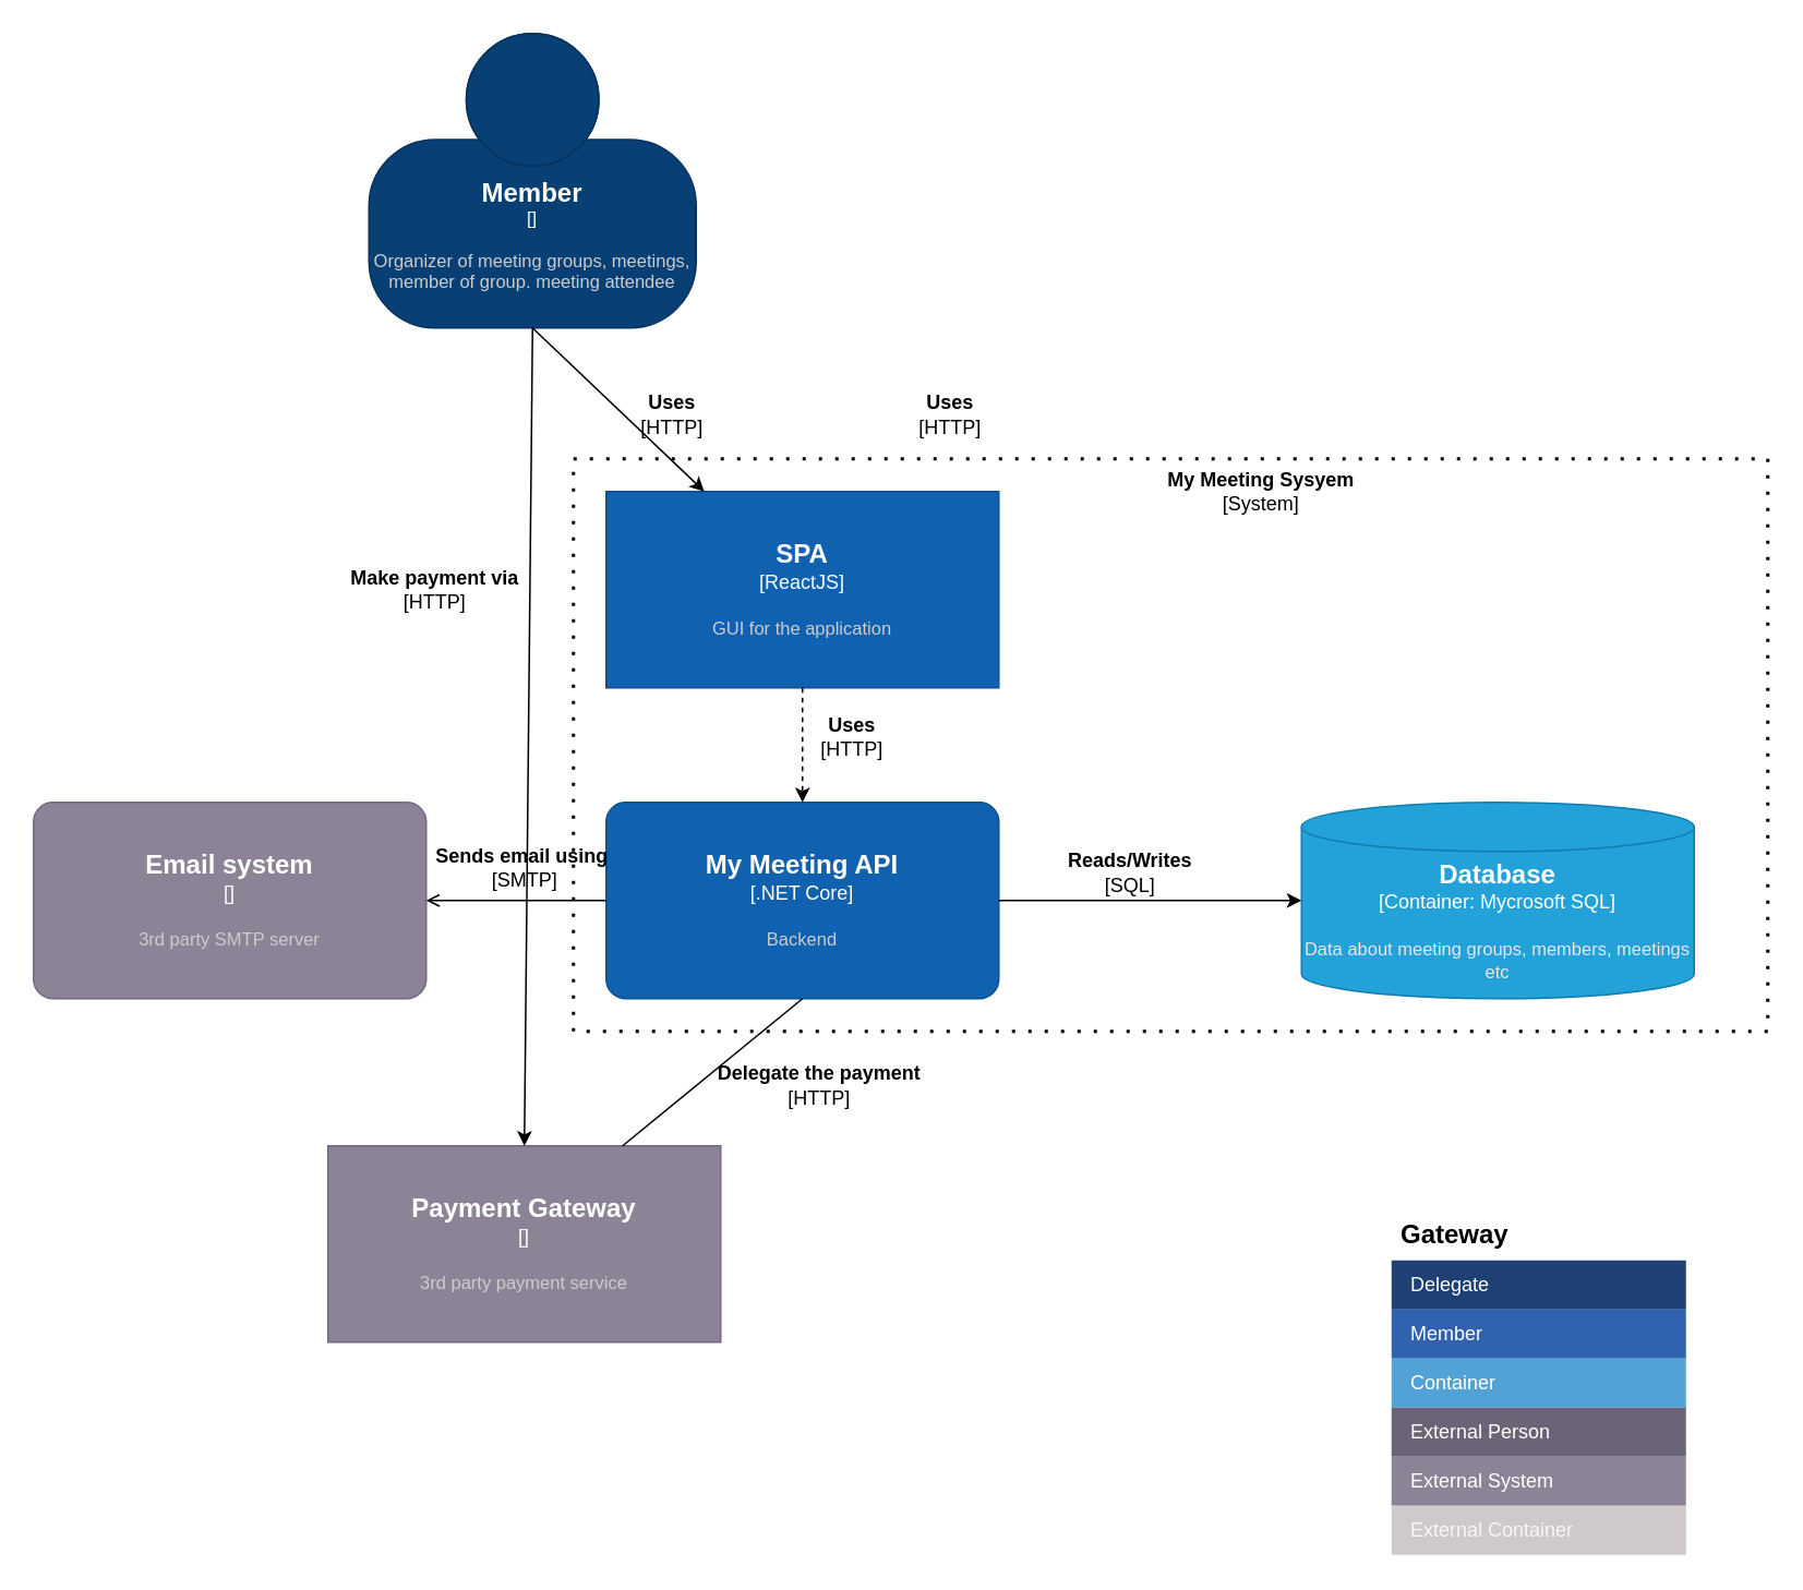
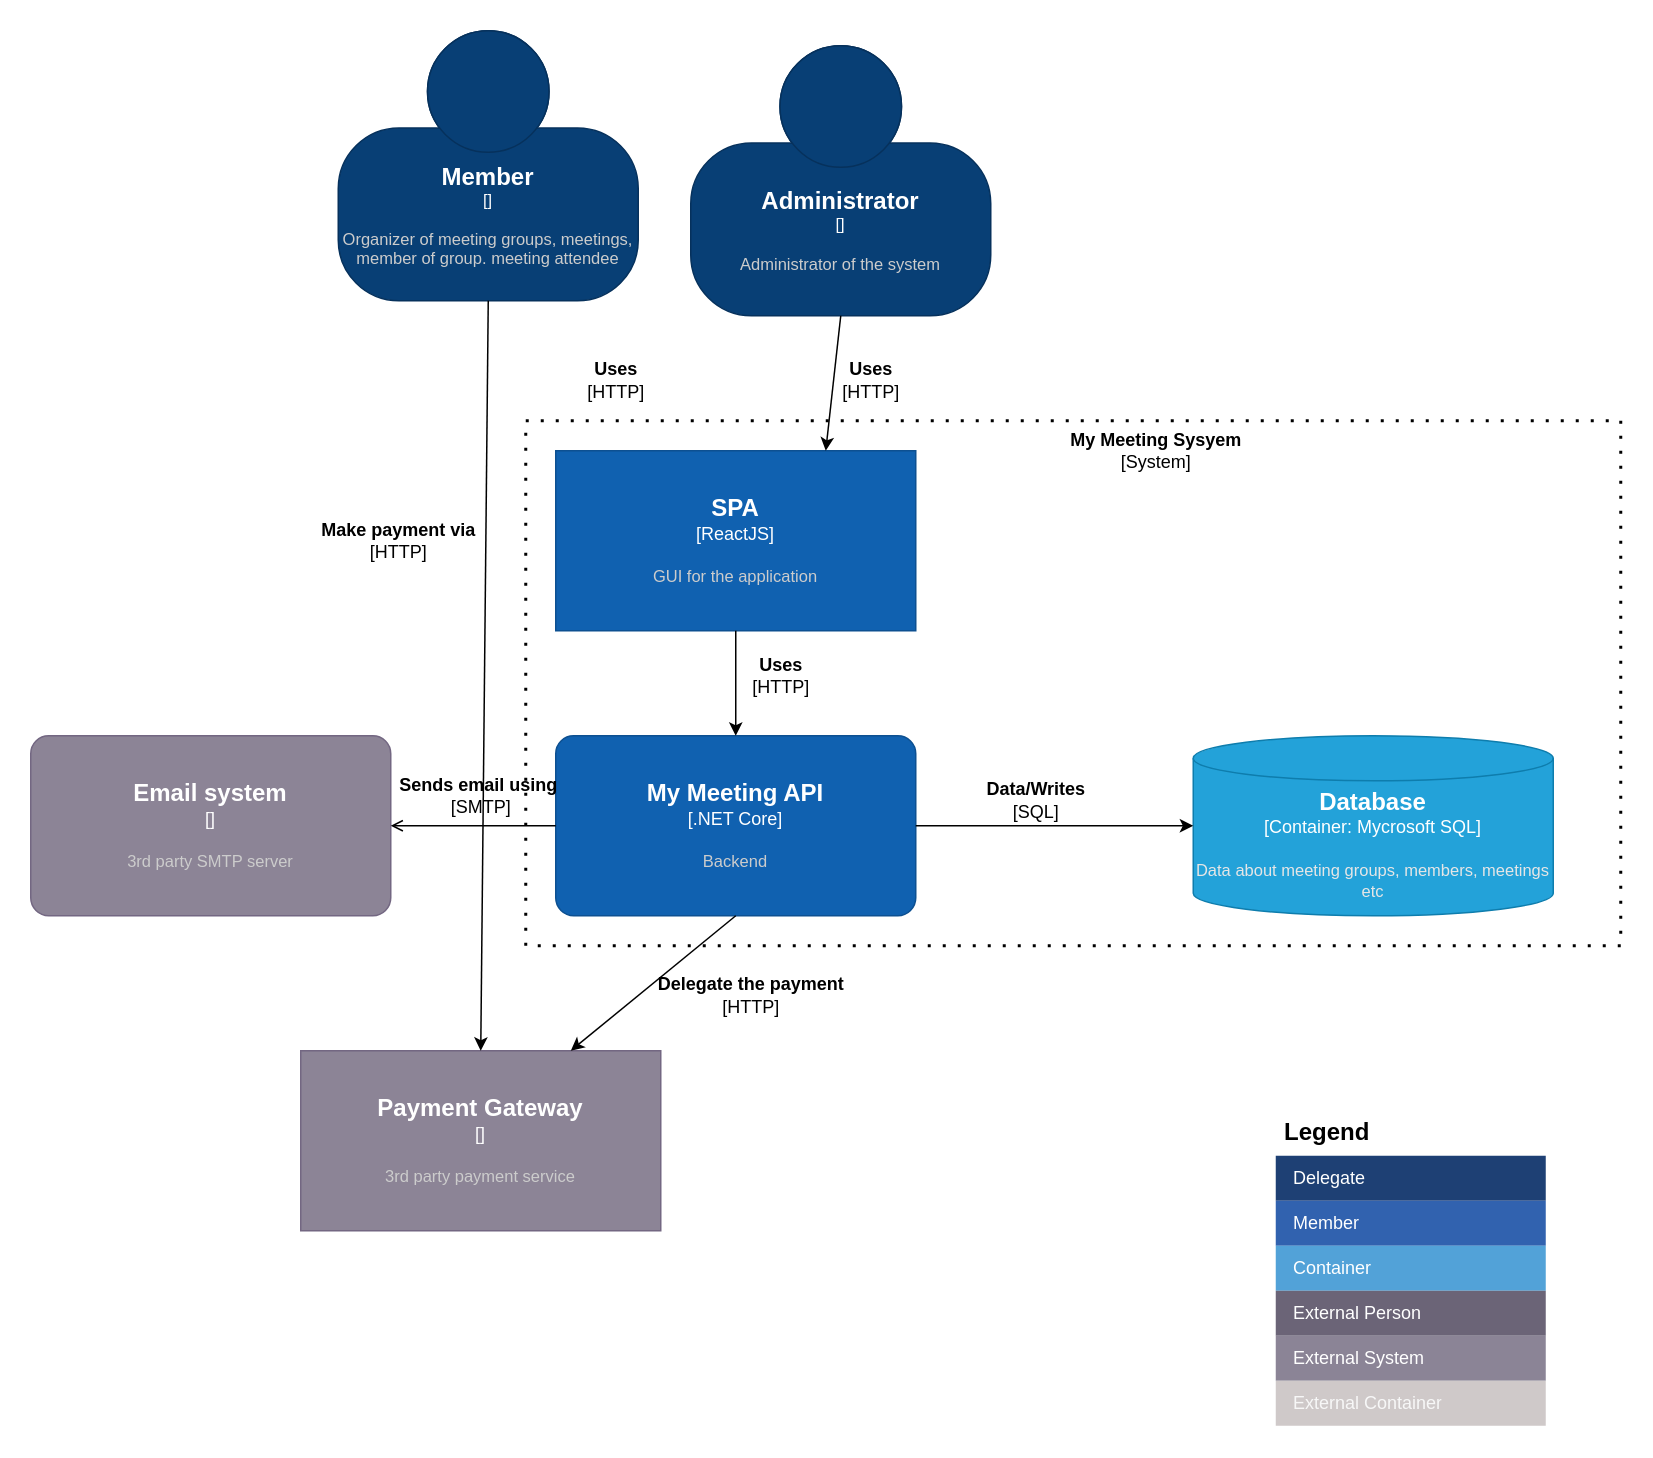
+ <mxCell id="4" value="&lt;font style=&quot;font-size: 16px&quot;&gt;&lt;b&gt;Administrator&lt;/b&gt;&lt;/font&gt;&lt;div&gt;[]&lt;/div&gt;&lt;br&gt;&lt;div&gt;&lt;font style=&quot;font-size: 11px&quot;&gt;&lt;font color=&quot;#cccccc&quot;&gt;Administrator of the system&lt;/font&gt;&lt;/div&gt;" style="html=1;fontSize=11;dashed=0;whiteSpace=wrap;fillColor=#083F75;strokeColor=#06315C;fontColor=#ffffff;shape=mxgraph.c4.person2;align=center;metaEdit=1;points=[[0.5,0,0],[1,0.5,0],[1,0.75,0],[0.75,1,0],[0.5,1,0],[0.25,1,0],[0,0.75,0],[0,0.5,0]];resizable=0;" vertex="1" parent="1"><mxGeometry x="460" y="30" width="200" height="180" as="geometry" /></mxCell>
- <mxCell id="24" value="" style="endArrow=classic;html=1;rounded=0;exitX=0.5;exitY=1;exitDx=0;exitDy=0;exitPerimeter=0;entryX=0.25;entryY=0;entryDx=0;entryDy=0;entryPerimeter=0;" edge="1" parent="1" source="3" target="5"><mxGeometry width="50" height="50" relative="1" as="geometry"><mxPoint x="160" y="320" as="sourcePoint" /><mxPoint x="210" y="270" as="targetPoint" /></mxGeometry></mxCell>
+ <mxCell id="23" value="" style="endArrow=classic;html=1;rounded=0;exitX=0.5;exitY=1;exitDx=0;exitDy=0;exitPerimeter=0;entryX=0.75;entryY=0;entryDx=0;entryDy=0;entryPerimeter=0;" edge="1" parent="1" source="4" target="5"><mxGeometry width="50" height="50" relative="1" as="geometry"><mxPoint x="110" y="240" as="sourcePoint" /><mxPoint x="160" y="190" as="targetPoint" /></mxGeometry></mxCell>
- <mxCell id="26" value="" style="endArrow=classic;html=1;rounded=0;exitX=0.5;exitY=1;exitDx=0;exitDy=0;exitPerimeter=0;entryX=0.5;entryY=0;entryDx=0;entryDy=0;entryPerimeter=0;dashed=1;" edge="1" parent="1" source="5" target="6"><mxGeometry width="50" height="50" relative="1" as="geometry"><mxPoint x="390" y="560" as="sourcePoint" /><mxPoint x="440" y="510" as="targetPoint" /></mxGeometry></mxCell>
+ <mxCell id="26" value="" style="endArrow=classic;html=1;rounded=0;exitX=0.5;exitY=1;exitDx=0;exitDy=0;exitPerimeter=0;entryX=0.5;entryY=0;entryDx=0;entryDy=0;entryPerimeter=0;" edge="1" parent="1" source="5" target="6"><mxGeometry width="50" height="50" relative="1" as="geometry"><mxPoint x="390" y="560" as="sourcePoint" /><mxPoint x="440" y="510" as="targetPoint" /></mxGeometry></mxCell>
- <mxCell id="35" value="&lt;b&gt;Reads/Writes&lt;/b&gt;&lt;div&gt;[SQL]&lt;/div&gt;" style="text;html=1;align=center;verticalAlign=middle;resizable=0;points=[];autosize=1;strokeColor=none;fillColor=none;" vertex="1" parent="1"><mxGeometry x="640" y="513" width="100" height="40" as="geometry" /></mxCell>
+ <mxCell id="35" value="&lt;b&gt;Data/Writes&lt;/b&gt;&lt;div&gt;[SQL]&lt;/div&gt;" style="text;html=1;align=center;verticalAlign=middle;resizable=0;points=[];autosize=1;strokeColor=none;fillColor=none;" vertex="1" parent="1"><mxGeometry x="640" y="513" width="100" height="40" as="geometry" /></mxCell>
- <mxCell id="29" value="" style="endArrow=none;html=1;rounded=0;exitX=0.5;exitY=1;exitDx=0;exitDy=0;exitPerimeter=0;entryX=0.75;entryY=0;entryDx=0;entryDy=0;entryPerimeter=0;" edge="1" parent="1" source="6" target="9"><mxGeometry width="50" height="50" relative="1" as="geometry"><mxPoint x="630" y="790" as="sourcePoint" /><mxPoint x="680" y="740" as="targetPoint" /></mxGeometry></mxCell>
+ <mxCell id="29" value="" style="endArrow=classic;html=1;rounded=0;exitX=0.5;exitY=1;exitDx=0;exitDy=0;exitPerimeter=0;entryX=0.75;entryY=0;entryDx=0;entryDy=0;entryPerimeter=0;" edge="1" parent="1" source="6" target="9"><mxGeometry width="50" height="50" relative="1" as="geometry"><mxPoint x="630" y="790" as="sourcePoint" /><mxPoint x="680" y="740" as="targetPoint" /></mxGeometry></mxCell>
- <mxCell id="10" value="Gateway" style="shape=table;startSize=30;container=1;collapsible=0;childLayout=tableLayout;fontSize=16;align=left;verticalAlign=top;fillColor=none;strokeColor=none;fontColor=light-dark(#000000,#ABABAB);fontStyle=1;spacingLeft=6;spacing=0;resizable=0;" vertex="1" parent="1"><mxGeometry x="850" y="740" width="180" height="210" as="geometry" /></mxCell>
+ <mxCell id="10" value="Legend" style="shape=table;startSize=30;container=1;collapsible=0;childLayout=tableLayout;fontSize=16;align=left;verticalAlign=top;fillColor=none;strokeColor=none;fontColor=light-dark(#000000,#ABABAB);fontStyle=1;spacingLeft=6;spacing=0;resizable=0;" vertex="1" parent="1"><mxGeometry x="850" y="740" width="180" height="210" as="geometry" /></mxCell>
